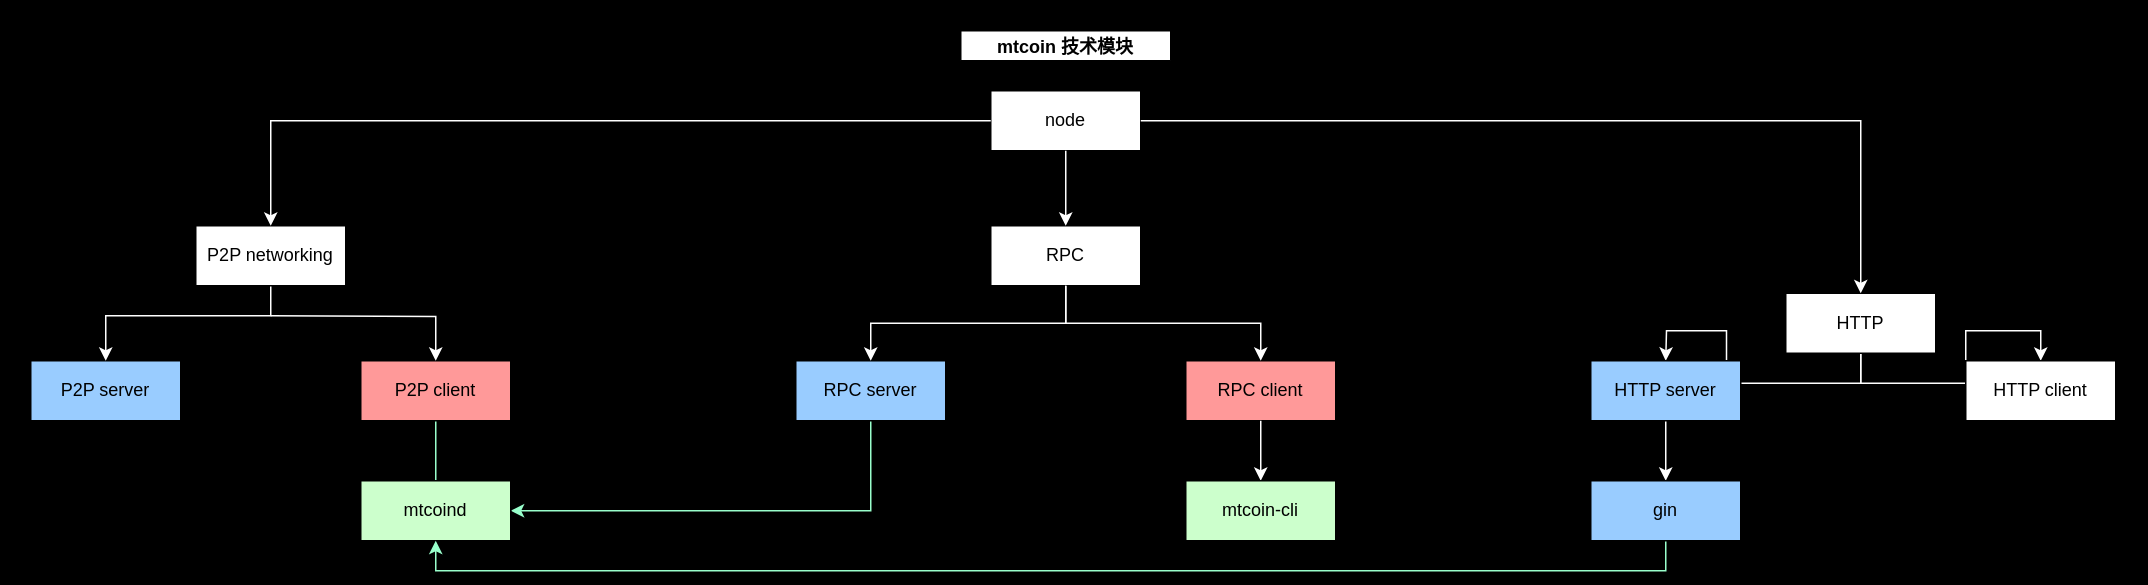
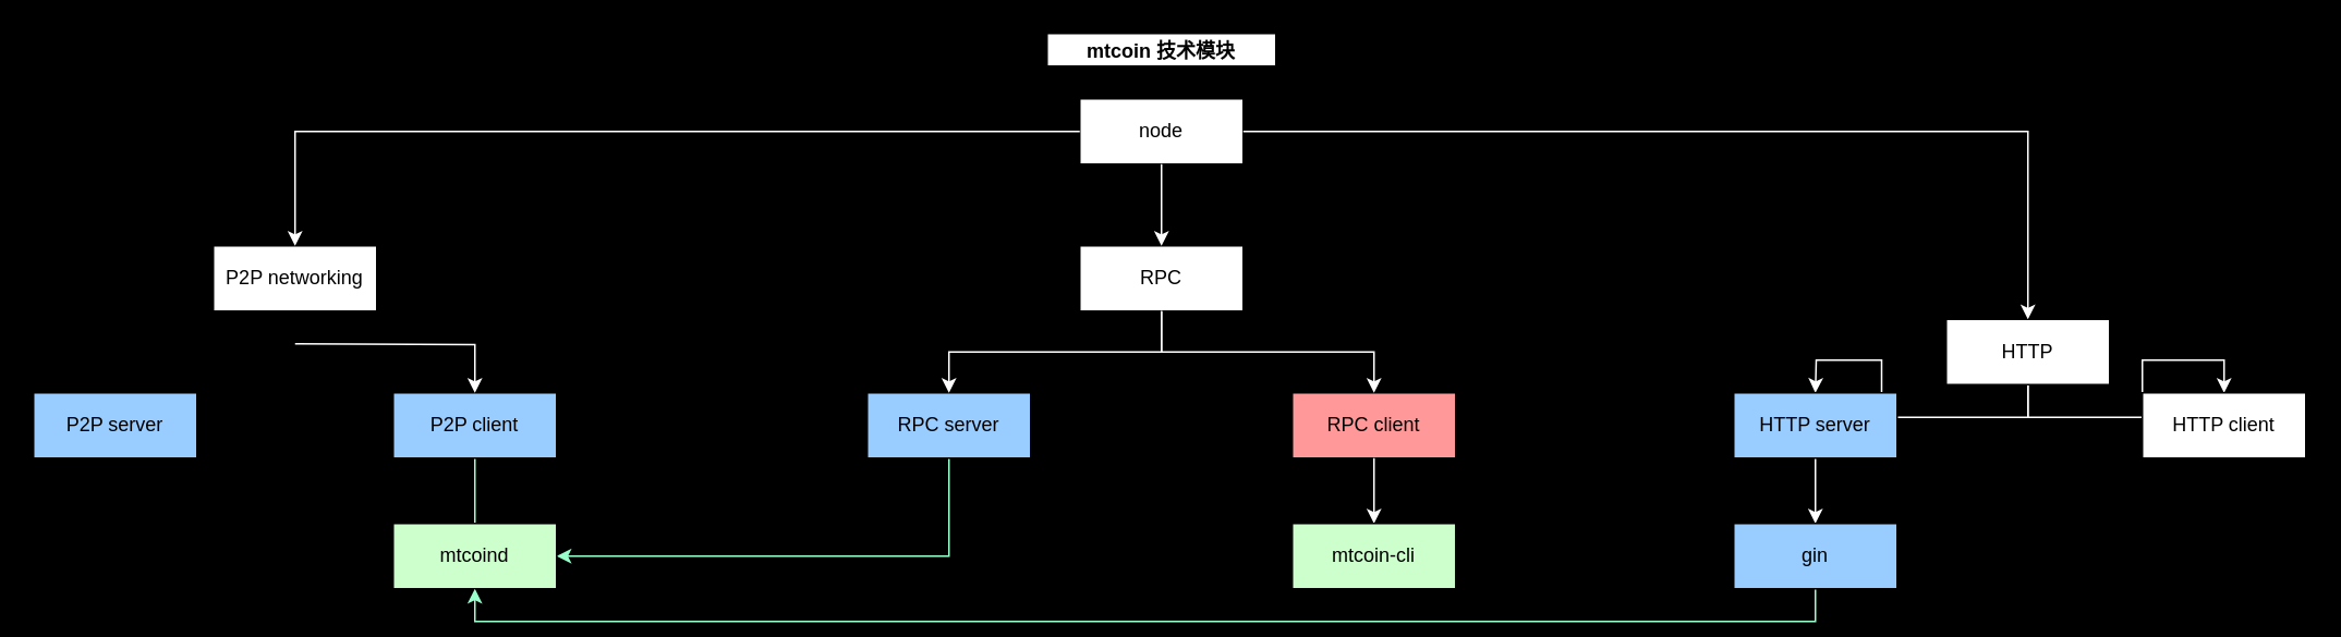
- <mxCell id="7" style="edgeStyle=orthogonalEdgeStyle;rounded=0;orthogonalLoop=1;jettySize=auto;html=1;exitX=0.5;exitY=1;exitDx=0;exitDy=0;strokeColor=#FFFFFF;" parent="1" source="11" target="6" edge="1"><mxGeometry relative="1" as="geometry"><Array as="points"><mxPoint x="180" y="210" /><mxPoint x="70" y="210" /></Array></mxGeometry></mxCell>
- <mxCell id="9" value="P2P client" style="whiteSpace=wrap;html=1;fillColor=#ff9999;" parent="1" vertex="1"><mxGeometry x="240" y="240" width="100" height="40" as="geometry" /></mxCell>
+ <mxCell id="9" value="P2P client" style="whiteSpace=wrap;html=1;fillColor=#99CCFF;" parent="1" vertex="1"><mxGeometry x="240" y="240" width="100" height="40" as="geometry" /></mxCell>
